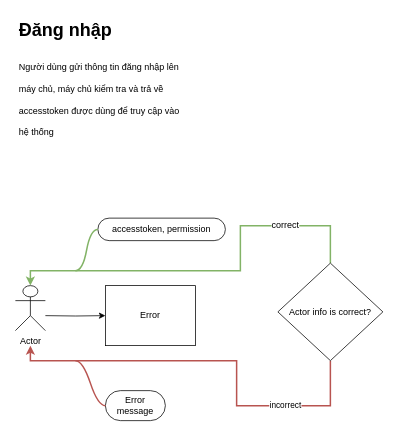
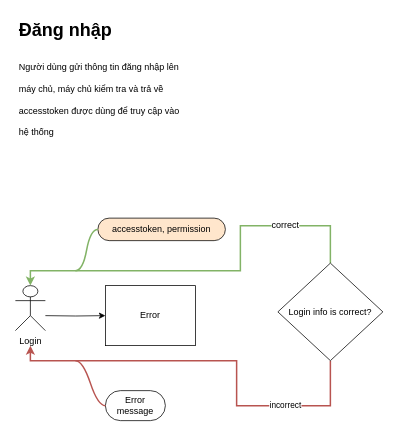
- <mxCell id="11" value="accesstoken, permission" style="whiteSpace=wrap;html=1;rounded=1;arcSize=50;align=center;verticalAlign=middle;container=1;recursiveResize=0;strokeWidth=1;autosize=1;spacing=4;treeFolding=1;treeMoving=1;" vertex="1" parent="1"><mxGeometry x="130" y="290" width="170" height="30" as="geometry" /></mxCell>
+ <mxCell id="11" value="accesstoken, permission" style="whiteSpace=wrap;html=1;rounded=1;arcSize=50;align=center;verticalAlign=middle;container=1;recursiveResize=0;strokeWidth=1;autosize=1;spacing=4;treeFolding=1;treeMoving=1;fillColor=#ffe6cc;" vertex="1" parent="1"><mxGeometry x="130" y="290" width="170" height="30" as="geometry" /></mxCell>
- <mxCell id="8" value="Actor info is correct?" style="rhombus;whiteSpace=wrap;html=1;" vertex="1" parent="1"><mxGeometry x="370" y="350" width="140" height="130" as="geometry" /></mxCell>
+ <mxCell id="8" value="Login info is correct?" style="rhombus;whiteSpace=wrap;html=1;" vertex="1" parent="1"><mxGeometry x="370" y="350" width="140" height="130" as="geometry" /></mxCell>
- <mxCell id="4" value="Actor" style="shape=umlActor;verticalLabelPosition=bottom;labelBackgroundColor=#ffffff;verticalAlign=top;html=1;outlineConnect=0;" vertex="1" parent="1"><mxGeometry x="20" y="380" width="40" height="60" as="geometry" /></mxCell>
+ <mxCell id="4" value="Login" style="shape=umlActor;verticalLabelPosition=bottom;labelBackgroundColor=#ffffff;verticalAlign=top;html=1;outlineConnect=0;" vertex="1" parent="1"><mxGeometry x="20" y="380" width="40" height="60" as="geometry" /></mxCell>
